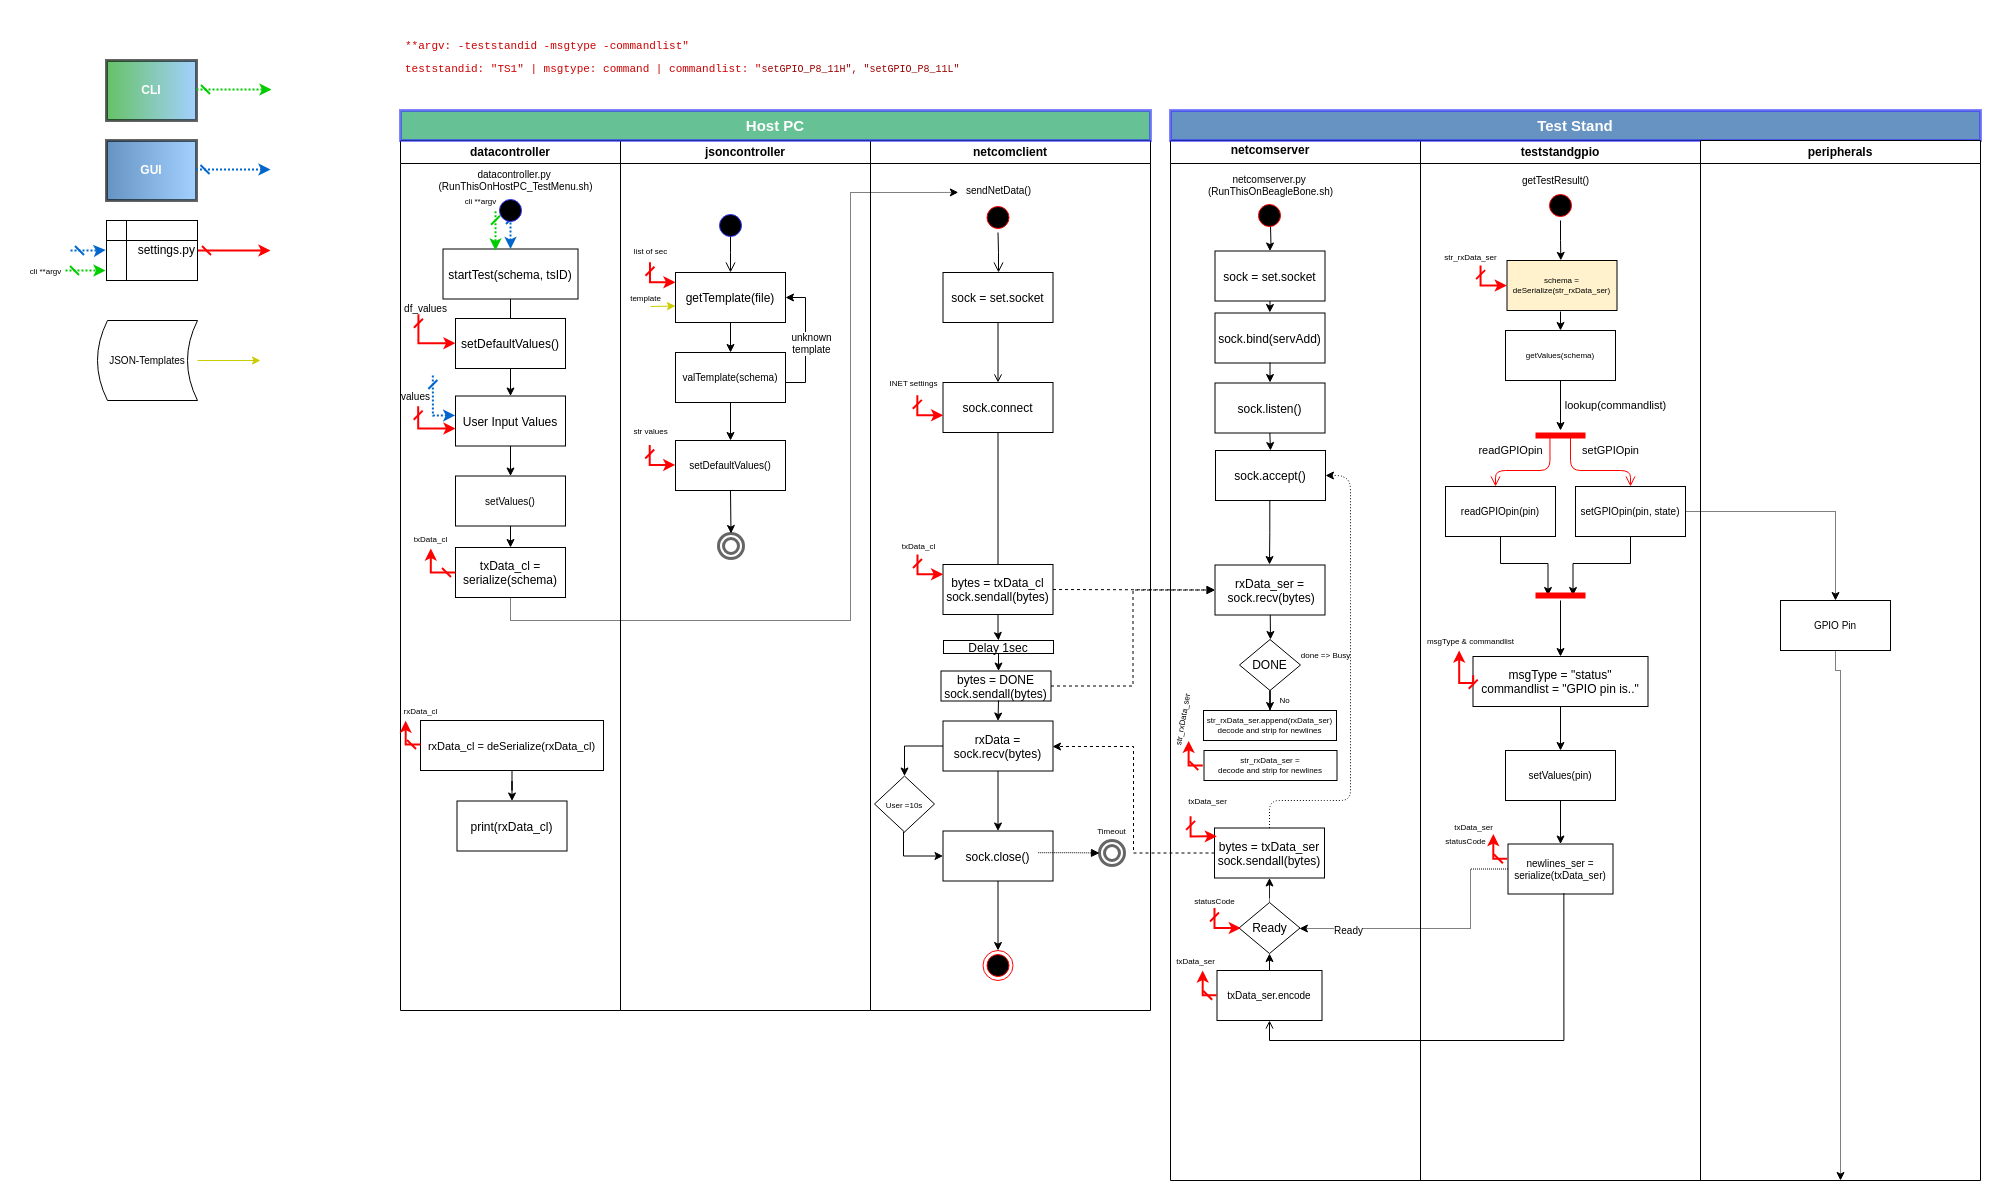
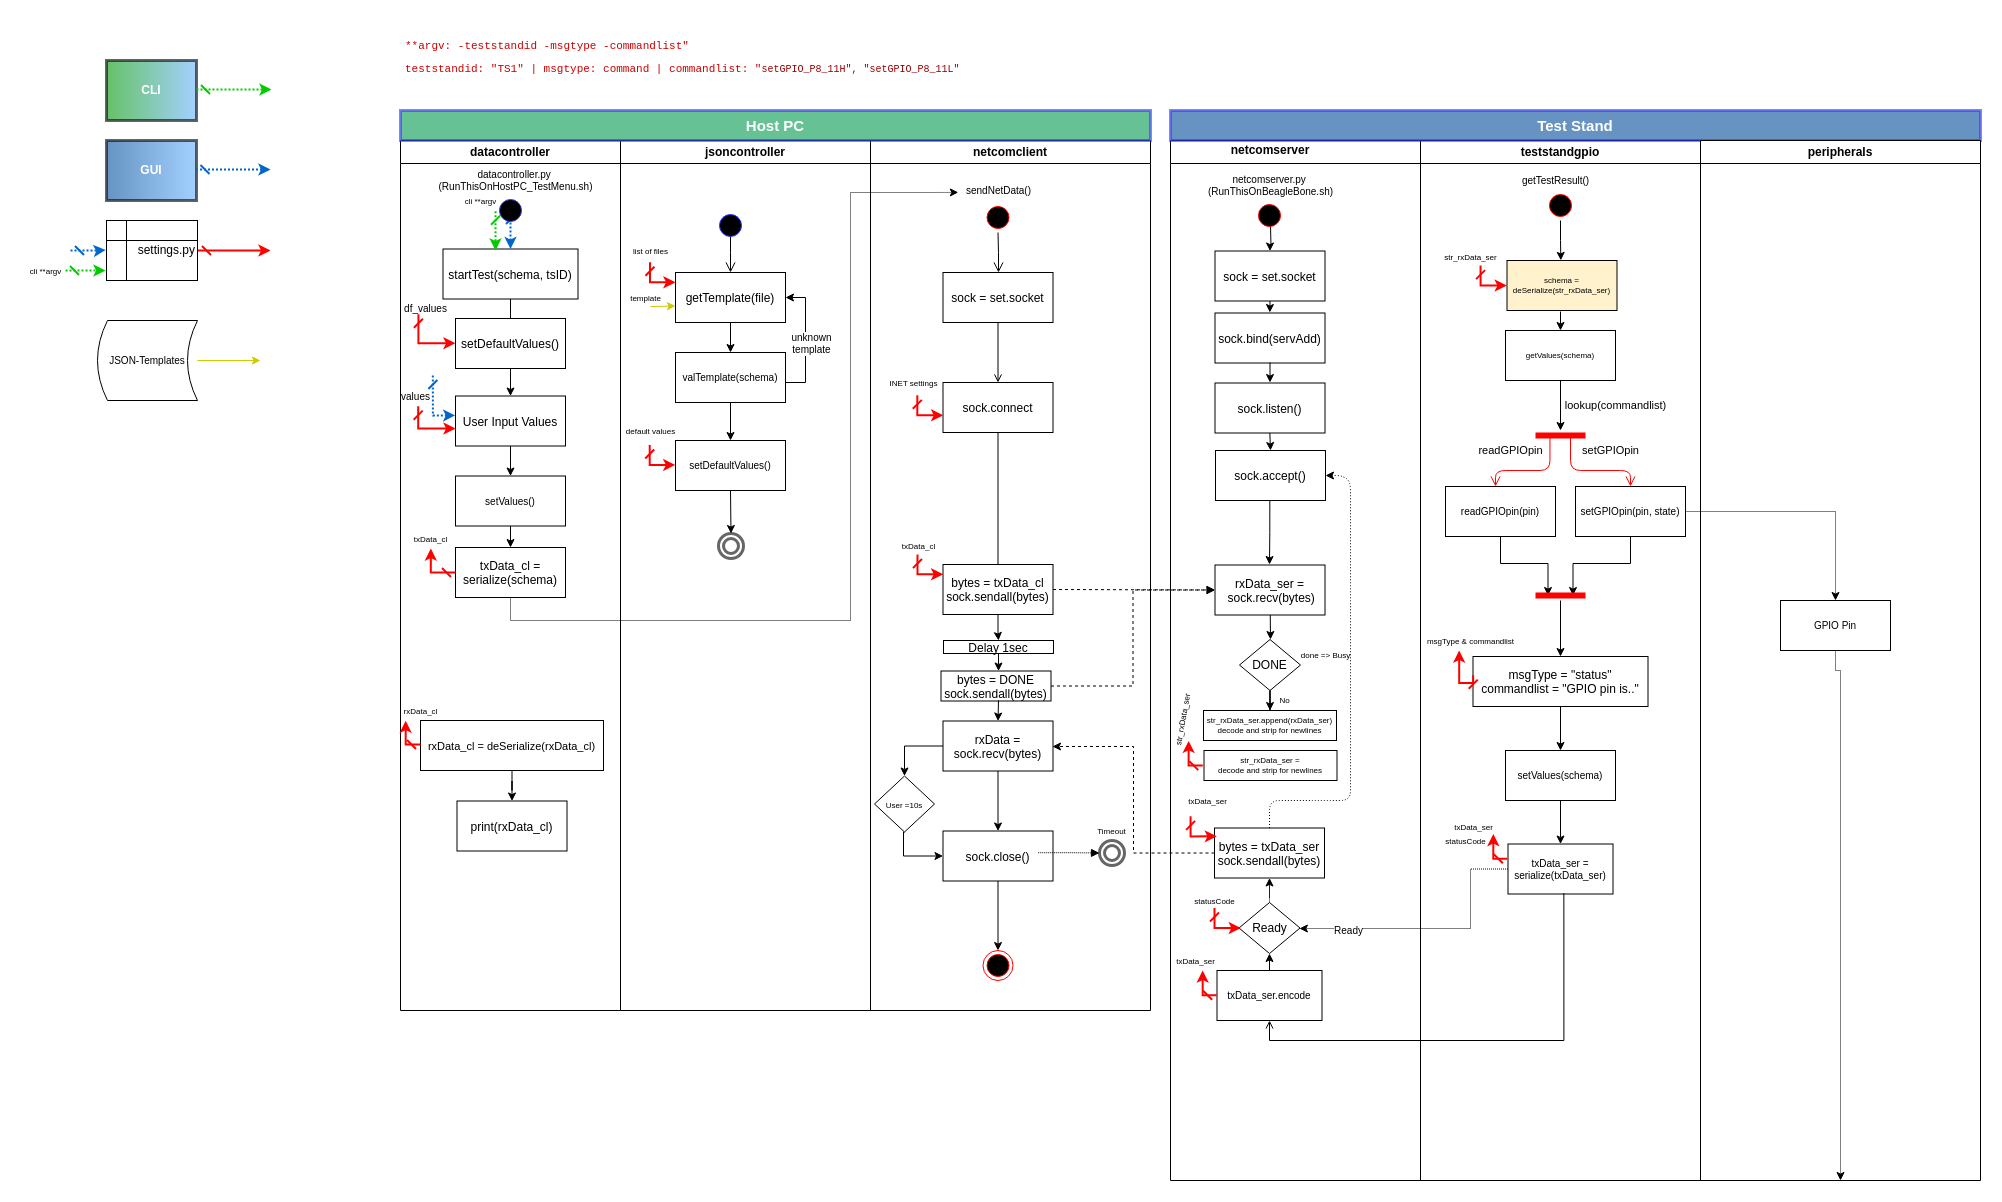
- <mxCell id="140" value="&lt;span style=&quot;font-size: 8px&quot;&gt;list of sec&lt;/span&gt;" style="text;html=1;align=center;verticalAlign=middle;resizable=0;points=[];;autosize=1;fontSize=10;" parent="127" vertex="1"><mxGeometry x="5" y="100" width="50" height="20" as="geometry" /></mxCell>
+ <mxCell id="140" value="&lt;span style=&quot;font-size: 8px&quot;&gt;list of files&lt;/span&gt;" style="text;html=1;align=center;verticalAlign=middle;resizable=0;points=[];;autosize=1;fontSize=10;" parent="127" vertex="1"><mxGeometry x="5" y="100" width="50" height="20" as="geometry" /></mxCell>
- <mxCell id="139" value="&lt;font style=&quot;font-size: 8px&quot;&gt;str values&lt;/font&gt;" style="text;html=1;align=center;verticalAlign=middle;resizable=0;points=[];;autosize=1;fontSize=10;" parent="127" vertex="1"><mxGeometry y="280" width="60" height="20" as="geometry" /></mxCell>
+ <mxCell id="139" value="&lt;font style=&quot;font-size: 8px&quot;&gt;default values&lt;/font&gt;" style="text;html=1;align=center;verticalAlign=middle;resizable=0;points=[];;autosize=1;fontSize=10;" parent="127" vertex="1"><mxGeometry y="280" width="60" height="20" as="geometry" /></mxCell>
- <mxCell id="80" value="setValues(pin)" style="fontSize=10;" parent="53" vertex="1"><mxGeometry x="85" y="610" width="110" height="50" as="geometry" /></mxCell>
+ <mxCell id="80" value="setValues(schema)" style="fontSize=10;" parent="53" vertex="1"><mxGeometry x="85" y="610" width="110" height="50" as="geometry" /></mxCell>
- <mxCell id="81" value="newlines_ser = &#10;serialize(txData_ser)" style="fontSize=10;" parent="53" vertex="1"><mxGeometry x="87.5" y="703.5" width="105" height="50" as="geometry" /></mxCell>
+ <mxCell id="81" value="txData_ser = &#10;serialize(txData_ser)" style="fontSize=10;" parent="53" vertex="1"><mxGeometry x="87.5" y="703.5" width="105" height="50" as="geometry" /></mxCell>
